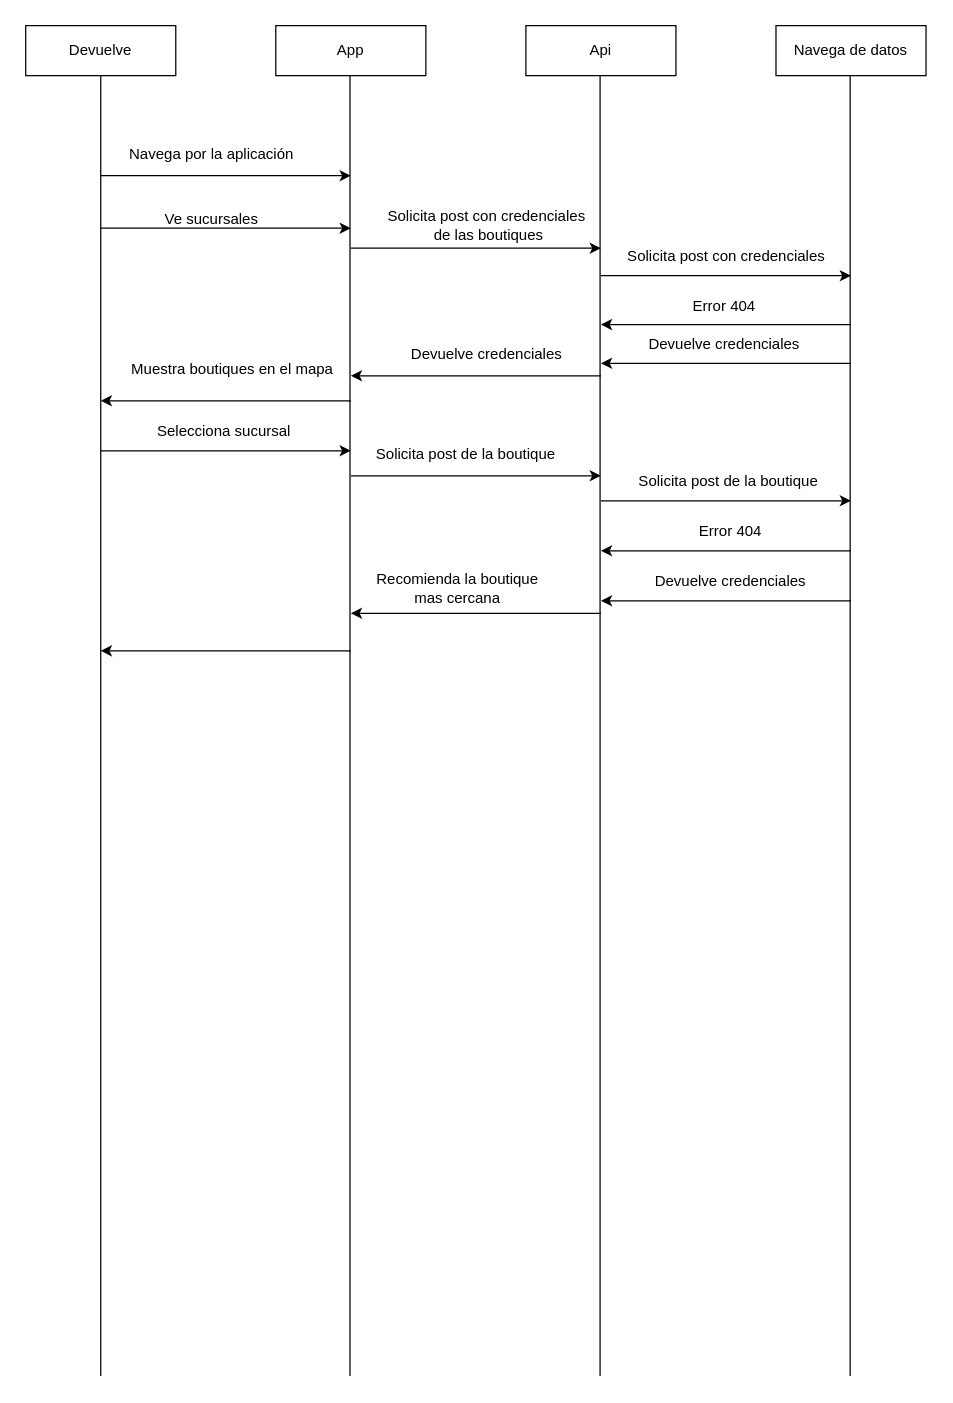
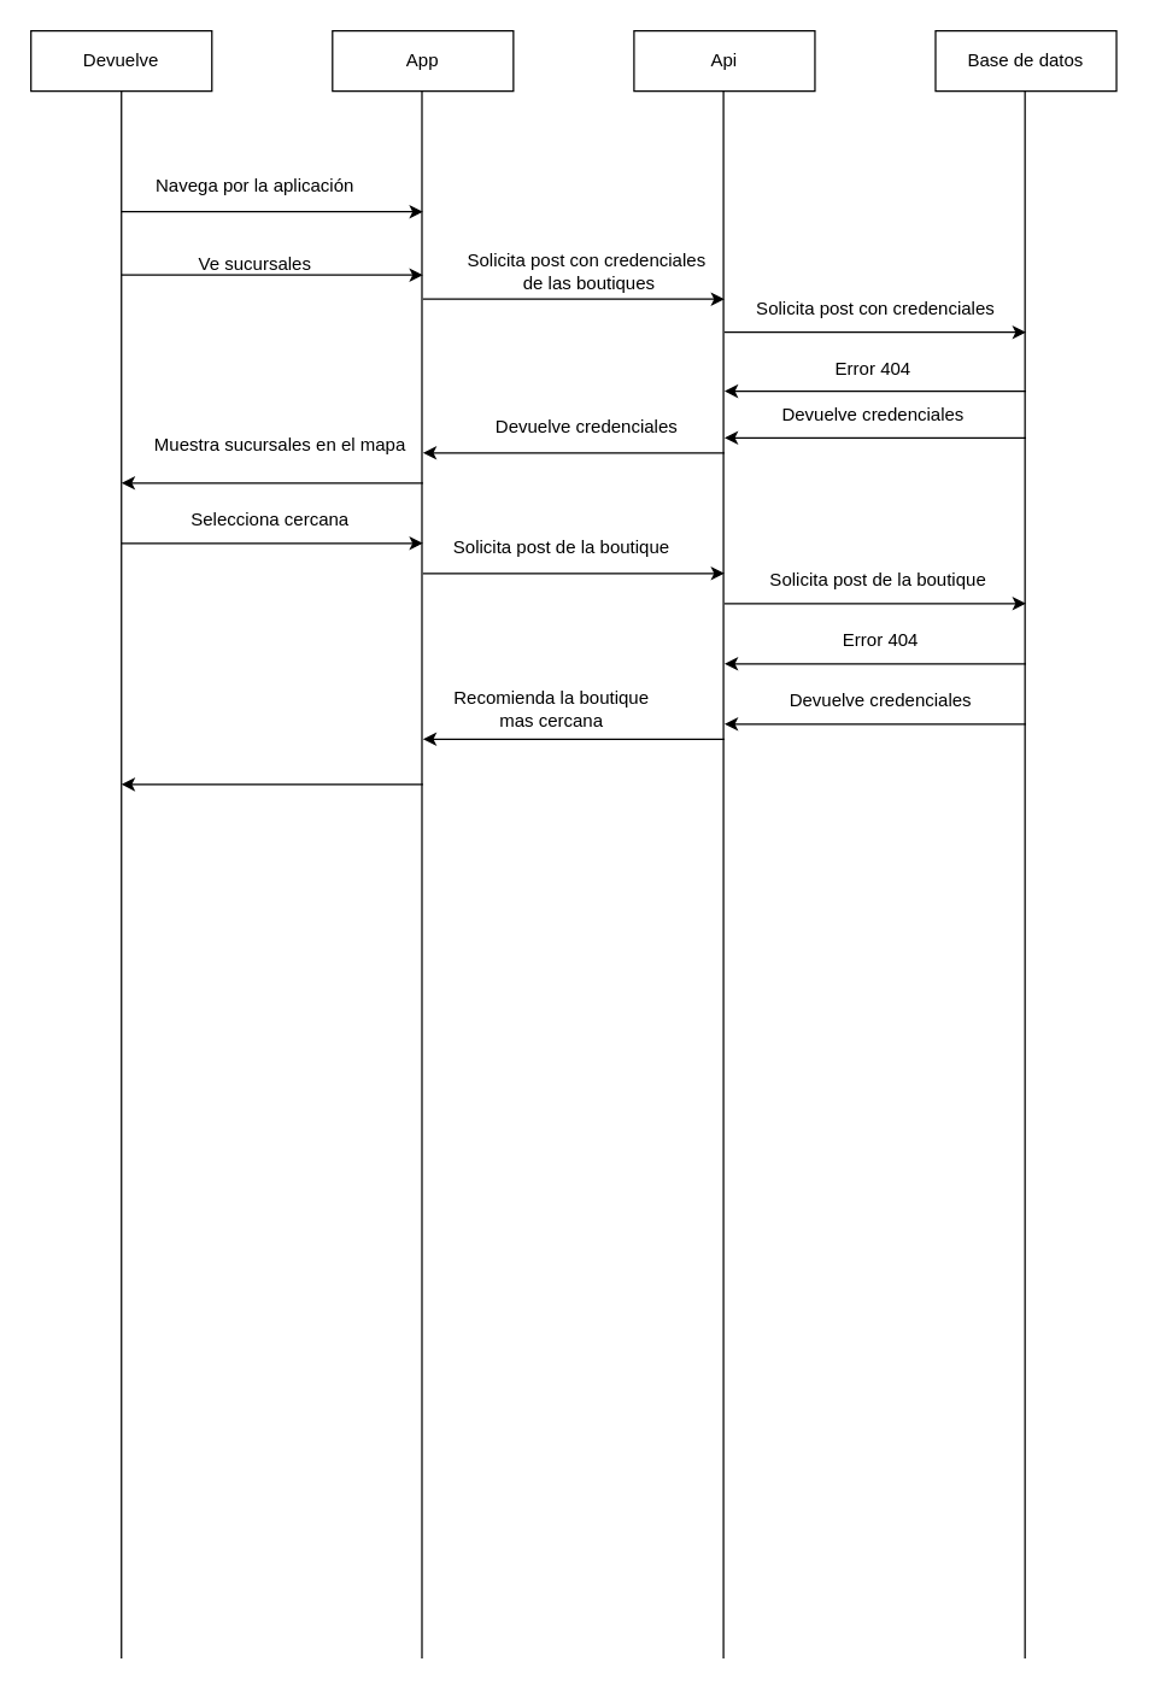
- <mxCell id="5" value="Navega de datos" style="rounded=0;whiteSpace=wrap;html=1;" vertex="1" parent="1"><mxGeometry x="620" y="20" width="120" height="40" as="geometry" /></mxCell>
+ <mxCell id="5" value="Base de datos" style="rounded=0;whiteSpace=wrap;html=1;" vertex="1" parent="1"><mxGeometry x="620" y="20" width="120" height="40" as="geometry" /></mxCell>
- <mxCell id="23" value="Muestra boutiques en el mapa" style="text;html=1;align=center;verticalAlign=middle;resizable=0;points=[];autosize=1;strokeColor=none;fillColor=none;" vertex="1" parent="1"><mxGeometry x="90" y="280" width="190" height="30" as="geometry" /></mxCell>
+ <mxCell id="23" value="Muestra sucursales en el mapa" style="text;html=1;align=center;verticalAlign=middle;resizable=0;points=[];autosize=1;strokeColor=none;fillColor=none;" vertex="1" parent="1"><mxGeometry x="90" y="280" width="190" height="30" as="geometry" /></mxCell>
- <mxCell id="25" value="Selecciona sucursal&amp;nbsp;" style="text;html=1;align=center;verticalAlign=middle;resizable=0;points=[];autosize=1;strokeColor=none;fillColor=none;" vertex="1" parent="1"><mxGeometry x="115" y="330" width="130" height="30" as="geometry" /></mxCell>
+ <mxCell id="25" value="Selecciona cercana&amp;nbsp;" style="text;html=1;align=center;verticalAlign=middle;resizable=0;points=[];autosize=1;strokeColor=none;fillColor=none;" vertex="1" parent="1"><mxGeometry x="115" y="330" width="130" height="30" as="geometry" /></mxCell>
